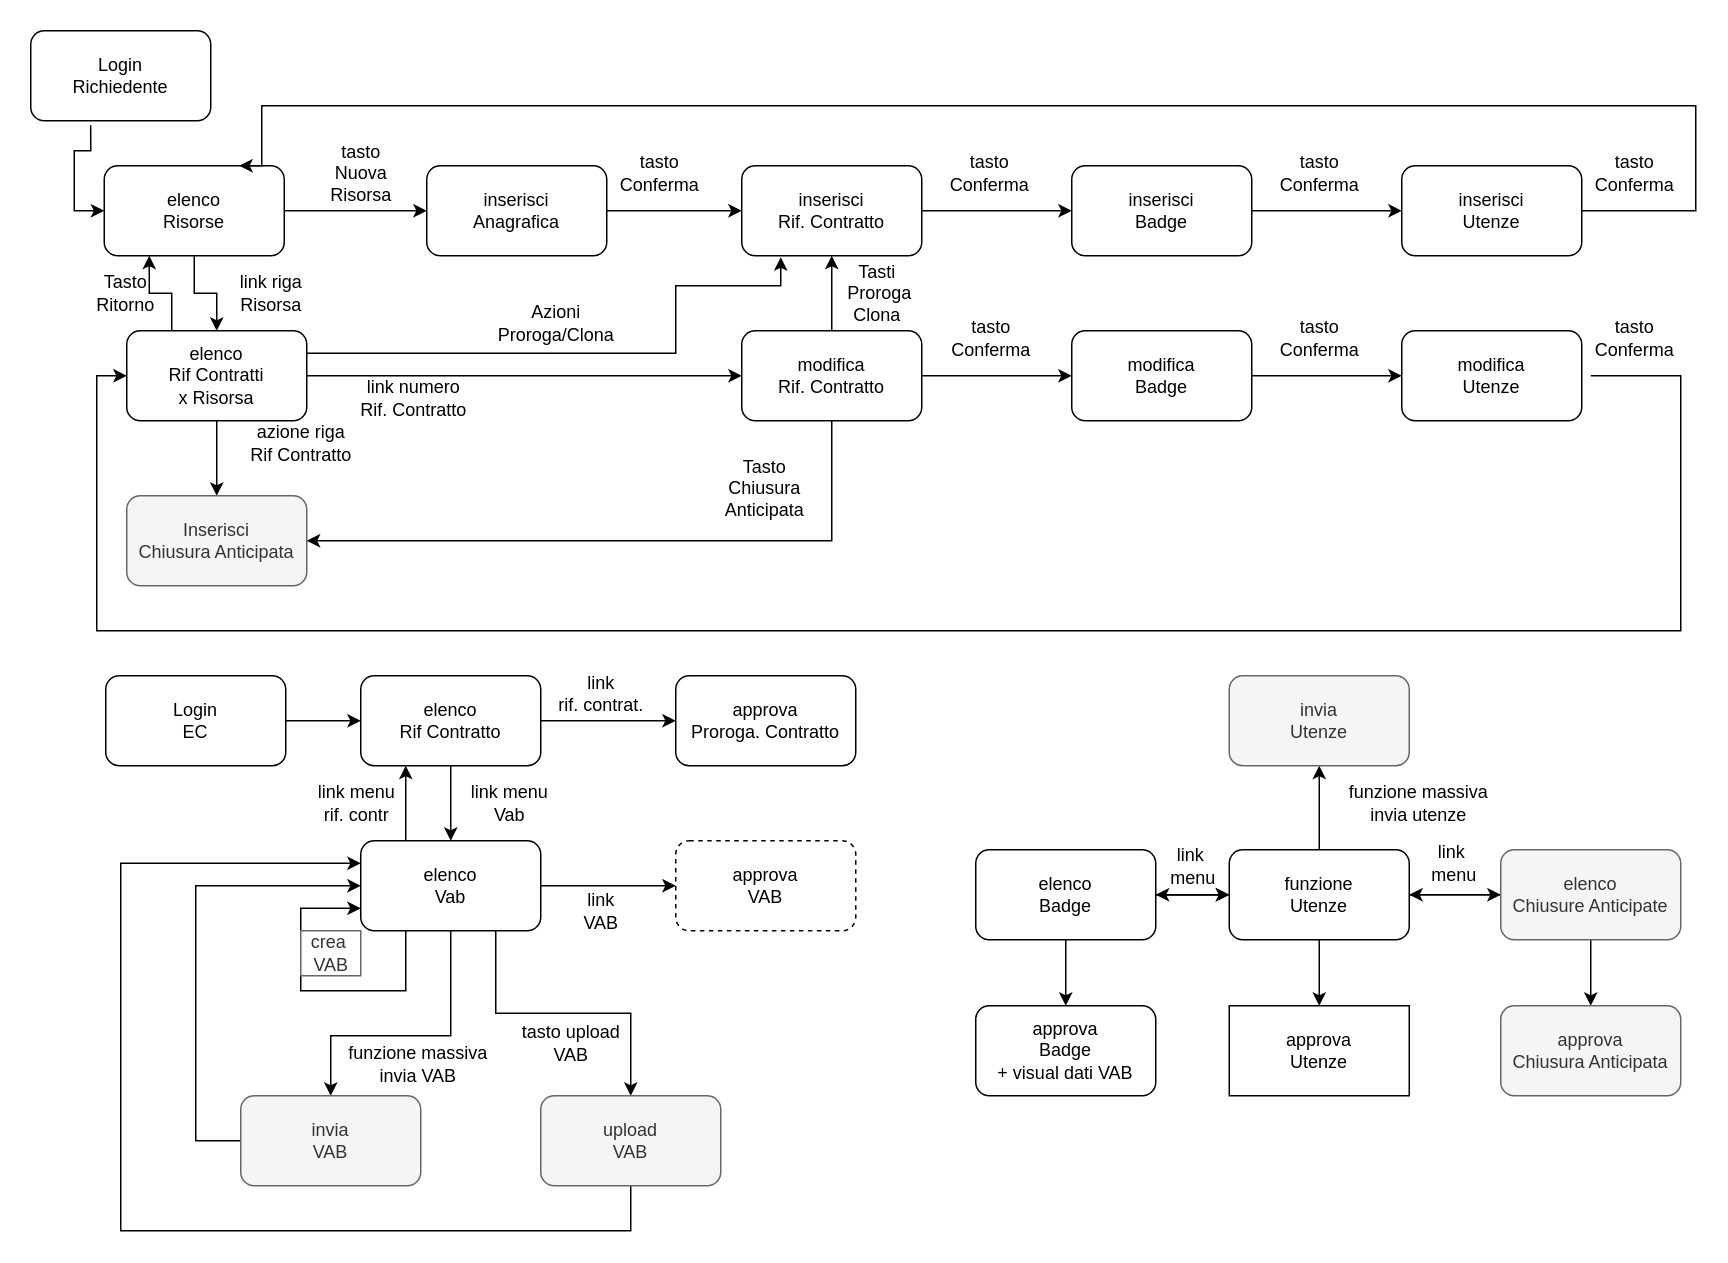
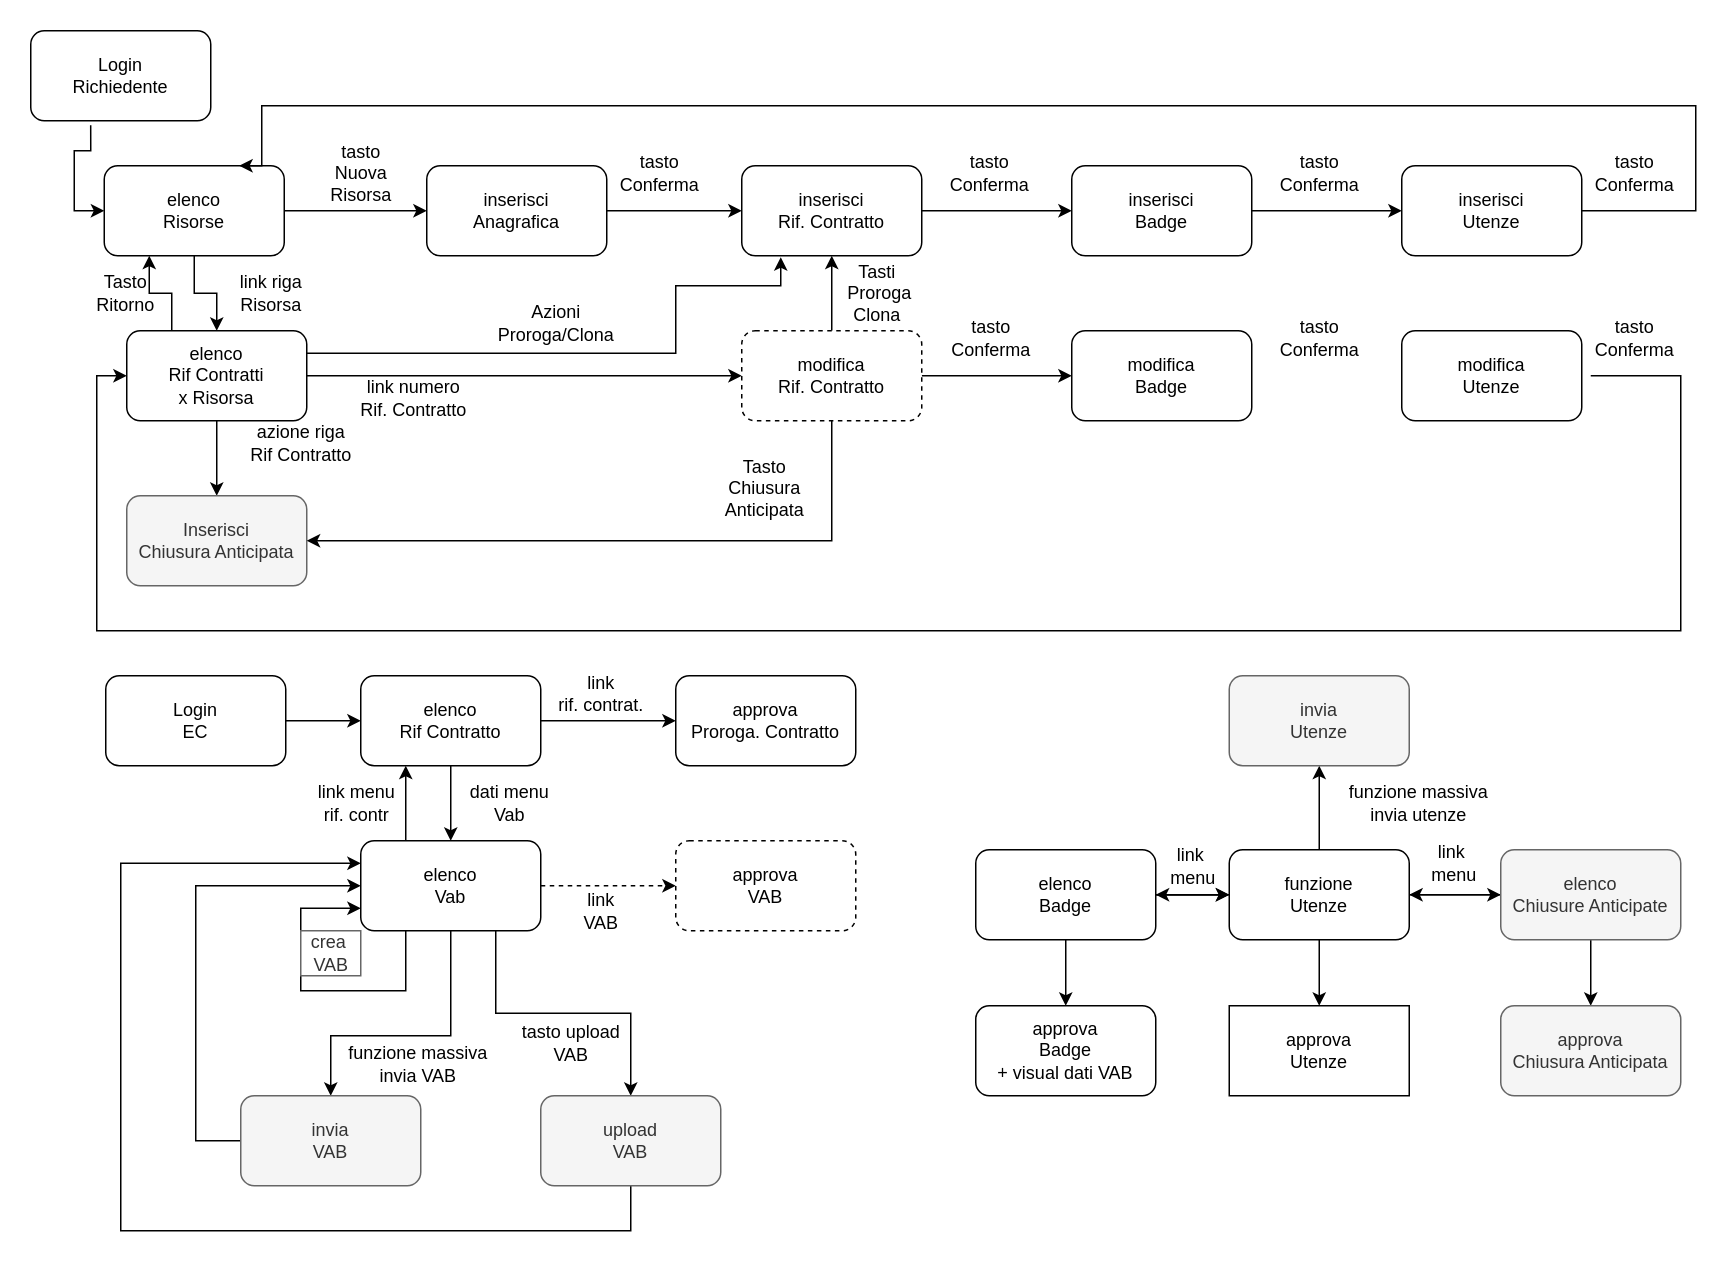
- <mxCell id="63" value="modifica&lt;br&gt;Rif. Contratto" style="rounded=1;whiteSpace=wrap;html=1;" vertex="1" parent="1"><mxGeometry x="494" y="220" width="120" height="60" as="geometry" /></mxCell>
+ <mxCell id="63" value="modifica&lt;br&gt;Rif. Contratto" style="rounded=1;whiteSpace=wrap;html=1;dashed=1;" vertex="1" parent="1"><mxGeometry x="494" y="220" width="120" height="60" as="geometry" /></mxCell>
- <mxCell id="65" style="edgeStyle=orthogonalEdgeStyle;rounded=0;orthogonalLoop=1;jettySize=auto;html=1;entryX=0;entryY=0.5;entryDx=0;entryDy=0;" edge="1" parent="1" source="66" target="68"><mxGeometry relative="1" as="geometry" /></mxCell>
- <mxCell id="36" value="link menu&lt;br&gt;Vab" style="text;html=1;align=center;verticalAlign=middle;resizable=0;points=[];autosize=1;" parent="1" vertex="1"><mxGeometry x="304" y="520" width="70" height="30" as="geometry" /></mxCell>
+ <mxCell id="36" value="dati menu&lt;br&gt;Vab" style="text;html=1;align=center;verticalAlign=middle;resizable=0;points=[];autosize=1;" parent="1" vertex="1"><mxGeometry x="304" y="520" width="70" height="30" as="geometry" /></mxCell>
- <mxCell id="32" style="edgeStyle=orthogonalEdgeStyle;rounded=0;orthogonalLoop=1;jettySize=auto;html=1;entryX=0;entryY=0.5;entryDx=0;entryDy=0;" parent="1" source="35" target="42" edge="1"><mxGeometry relative="1" as="geometry" /></mxCell>
+ <mxCell id="32" style="edgeStyle=orthogonalEdgeStyle;rounded=0;orthogonalLoop=1;jettySize=auto;html=1;entryX=0;entryY=0.5;entryDx=0;entryDy=0;dashed=1;" parent="1" source="35" target="42" edge="1"><mxGeometry relative="1" as="geometry" /></mxCell>
